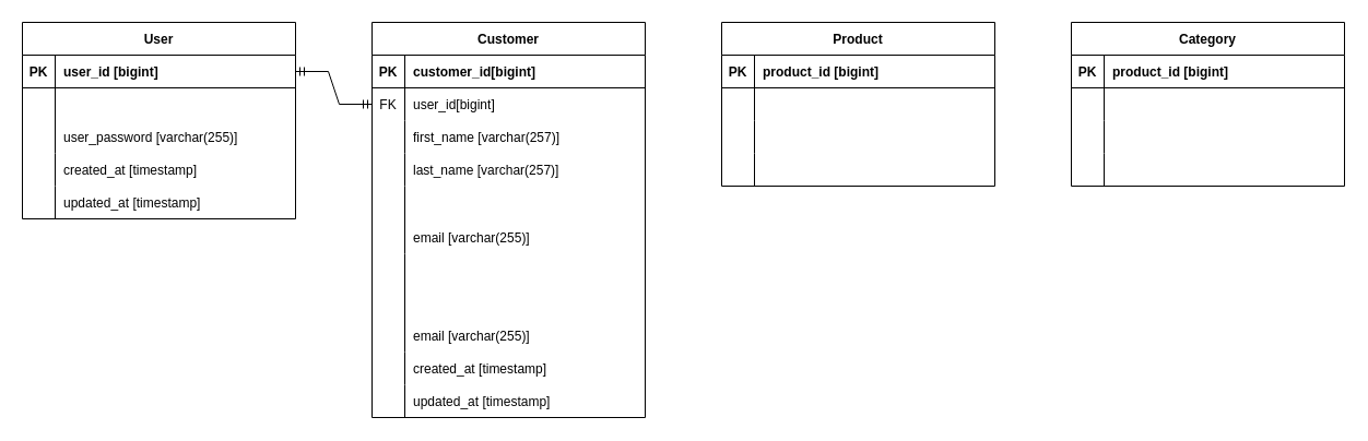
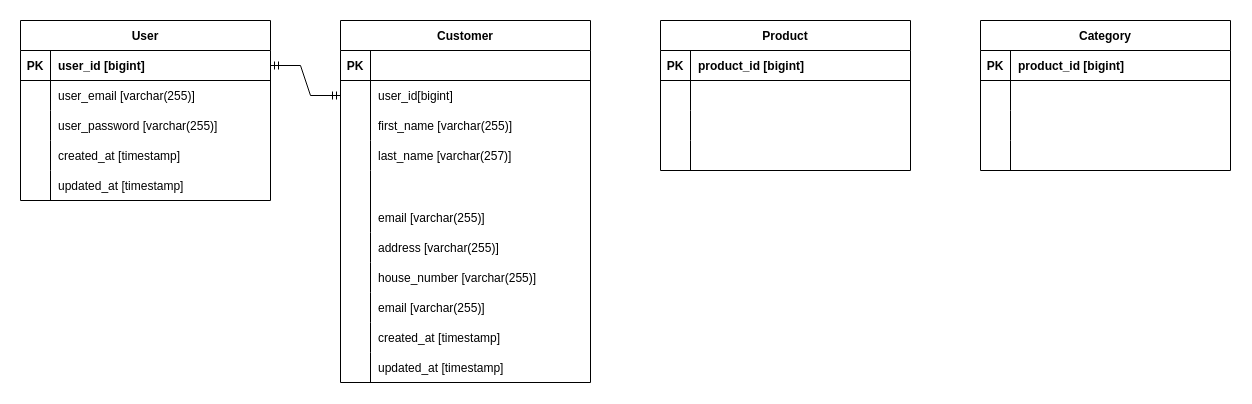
- <mxCell id="5" value="customer_id[bigint]" style="shape=partialRectangle;overflow=hidden;connectable=0;fillColor=none;top=0;left=0;bottom=0;right=0;align=left;spacingLeft=6;fontStyle=1;" parent="3" vertex="1"><mxGeometry x="30" width="220" height="30" as="geometry"><mxRectangle width="220" height="30" as="alternateBounds" /></mxGeometry></mxCell>
+ <mxCell id="54" value="user_email [varchar(255)]" style="shape=partialRectangle;overflow=hidden;connectable=0;fillColor=none;top=0;left=0;bottom=0;right=0;align=left;spacingLeft=6;" parent="52" vertex="1"><mxGeometry x="30" width="220" height="30" as="geometry"><mxRectangle width="220" height="30" as="alternateBounds" /></mxGeometry></mxCell>
- <mxCell id="7" value="FK" style="shape=partialRectangle;overflow=hidden;connectable=0;fillColor=none;top=0;left=0;bottom=0;right=0;" parent="6" vertex="1"><mxGeometry width="30" height="30" as="geometry"><mxRectangle width="30" height="30" as="alternateBounds" /></mxGeometry></mxCell>
- <mxCell id="11" value="first_name [varchar(257)]" style="shape=partialRectangle;overflow=hidden;connectable=0;fillColor=none;top=0;left=0;bottom=0;right=0;align=left;spacingLeft=6;" parent="9" vertex="1"><mxGeometry x="30" width="220" height="30" as="geometry"><mxRectangle width="220" height="30" as="alternateBounds" /></mxGeometry></mxCell>
+ <mxCell id="11" value="first_name [varchar(255)]" style="shape=partialRectangle;overflow=hidden;connectable=0;fillColor=none;top=0;left=0;bottom=0;right=0;align=left;spacingLeft=6;" parent="9" vertex="1"><mxGeometry x="30" width="220" height="30" as="geometry"><mxRectangle width="220" height="30" as="alternateBounds" /></mxGeometry></mxCell>
+ <mxCell id="22" value="address [varchar(255)]" style="shape=partialRectangle;overflow=hidden;connectable=0;fillColor=none;top=0;left=0;bottom=0;right=0;align=left;spacingLeft=6;" parent="20" vertex="1"><mxGeometry x="30" width="220" height="30" as="geometry"><mxRectangle width="220" height="30" as="alternateBounds" /></mxGeometry></mxCell>
+ <mxCell id="25" value="house_number [varchar(255)]" style="shape=partialRectangle;overflow=hidden;connectable=0;fillColor=none;top=0;left=0;bottom=0;right=0;align=left;spacingLeft=6;" parent="23" vertex="1"><mxGeometry x="30" width="220" height="30" as="geometry"><mxRectangle width="220" height="30" as="alternateBounds" /></mxGeometry></mxCell>
